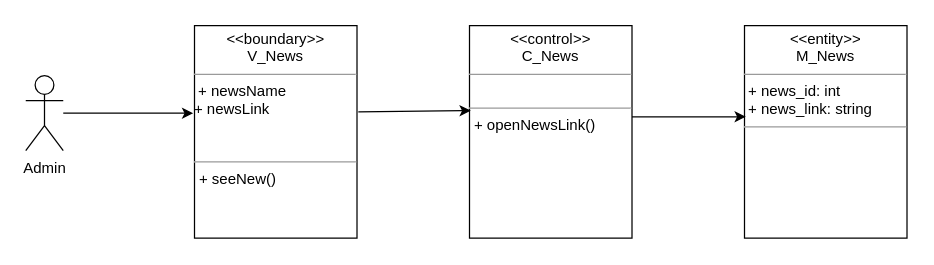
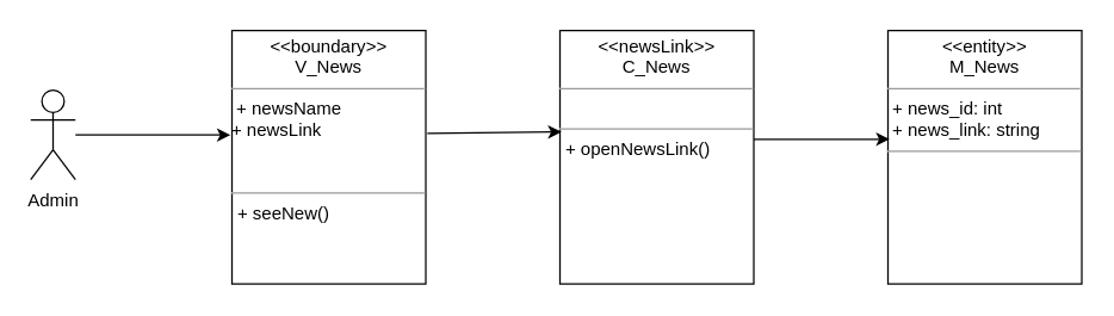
- <mxCell id="4" value="&lt;p style=&quot;margin: 0px ; margin-top: 4px ; text-align: center&quot;&gt;&lt;i&gt;&amp;lt;&lt;/i&gt;&amp;lt;control&lt;i&gt;&amp;gt;&amp;gt;&lt;/i&gt;&lt;br&gt;C_News&lt;/p&gt;&lt;hr size=&quot;1&quot;&gt;&lt;br&gt;&lt;hr size=&quot;1&quot;&gt;&lt;p style=&quot;margin: 0px ; margin-left: 4px&quot;&gt;+ openNewsLink()&lt;br&gt;&lt;br&gt;&lt;/p&gt;" style="verticalAlign=top;align=left;overflow=fill;fontSize=12;fontFamily=Helvetica;html=1;" parent="1" vertex="1"><mxGeometry x="375" y="20" width="130" height="170" as="geometry" /></mxCell>
+ <mxCell id="4" value="&lt;p style=&quot;margin: 0px ; margin-top: 4px ; text-align: center&quot;&gt;&lt;i&gt;&amp;lt;&lt;/i&gt;&amp;lt;newsLink&lt;i&gt;&amp;gt;&amp;gt;&lt;/i&gt;&lt;br&gt;C_News&lt;/p&gt;&lt;hr size=&quot;1&quot;&gt;&lt;br&gt;&lt;hr size=&quot;1&quot;&gt;&lt;p style=&quot;margin: 0px ; margin-left: 4px&quot;&gt;+ openNewsLink()&lt;br&gt;&lt;br&gt;&lt;/p&gt;" style="verticalAlign=top;align=left;overflow=fill;fontSize=12;fontFamily=Helvetica;html=1;" parent="1" vertex="1"><mxGeometry x="375" y="20" width="130" height="170" as="geometry" /></mxCell>
